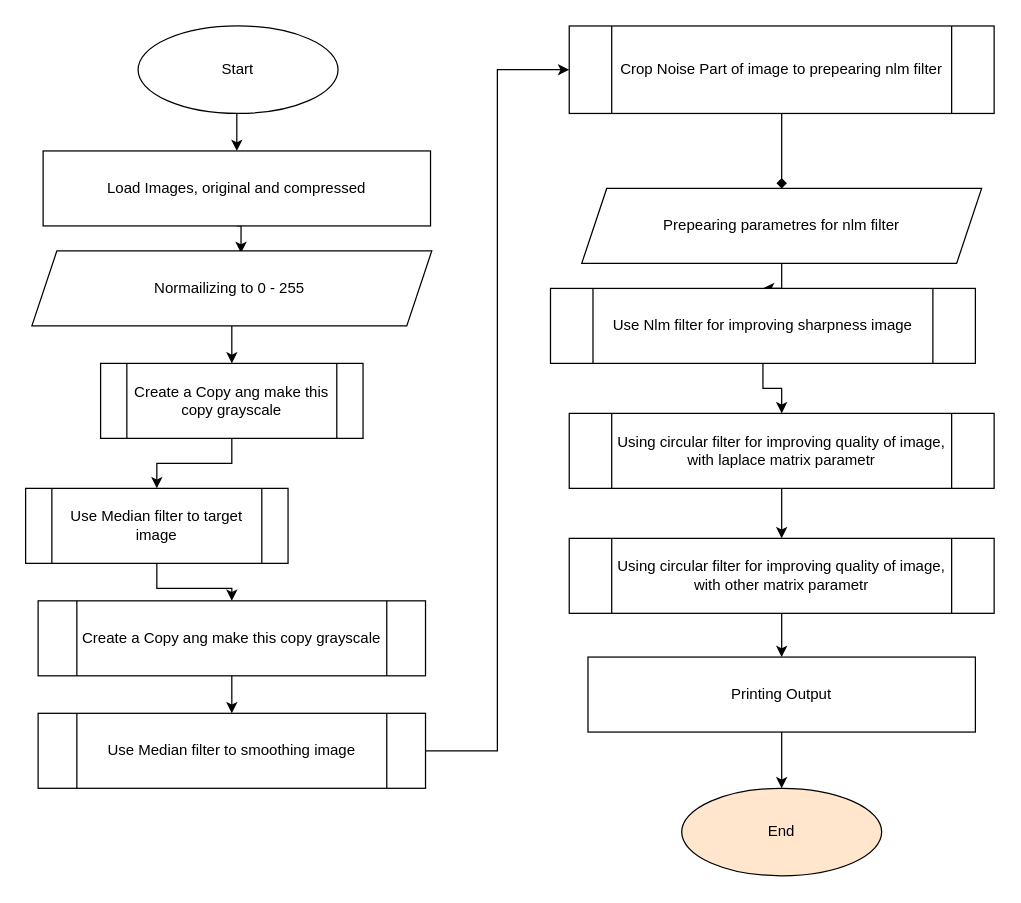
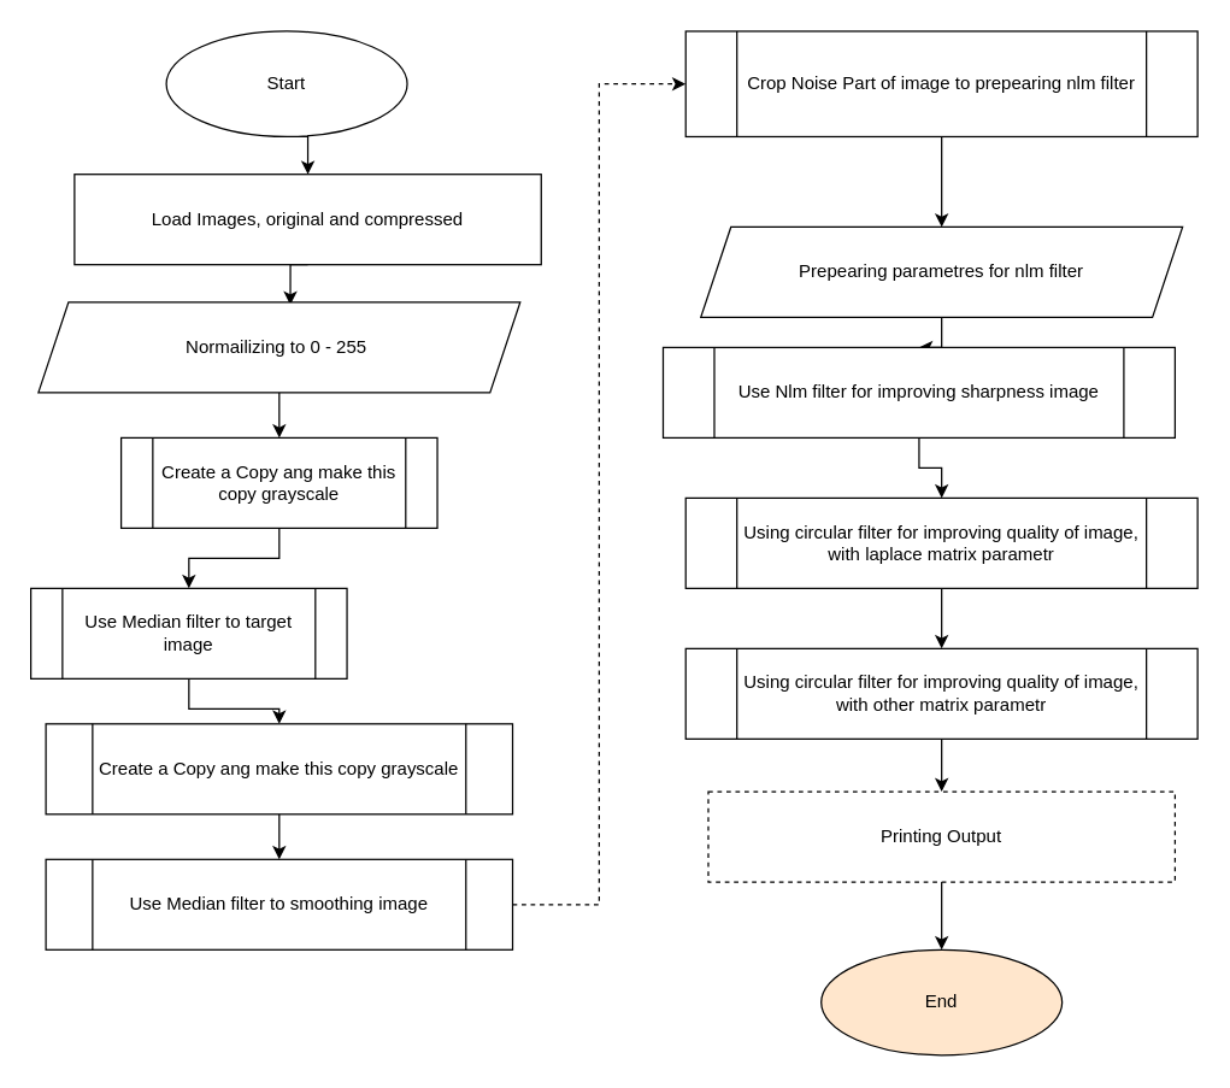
- <mxCell id="18" style="edgeStyle=orthogonalEdgeStyle;rounded=0;orthogonalLoop=1;jettySize=auto;html=1;endArrow=diamond;" edge="1" parent="1" source="19" target="21"><mxGeometry relative="1" as="geometry" /></mxCell>
+ <mxCell id="18" style="edgeStyle=orthogonalEdgeStyle;rounded=0;orthogonalLoop=1;jettySize=auto;html=1;" edge="1" parent="1" source="19" target="21"><mxGeometry relative="1" as="geometry" /></mxCell>
- <mxCell id="5" value="Load Images, original and compressed" style="rounded=0;whiteSpace=wrap;html=1;" vertex="1" parent="1"><mxGeometry x="34" y="120" width="310" height="60" as="geometry" /></mxCell>
+ <mxCell id="5" value="Load Images, original and compressed" style="rounded=0;whiteSpace=wrap;html=1;" vertex="1" parent="1"><mxGeometry x="49" y="115" width="310" height="60" as="geometry" /></mxCell>
- <mxCell id="16" style="edgeStyle=orthogonalEdgeStyle;rounded=0;orthogonalLoop=1;jettySize=auto;html=1;exitX=1;exitY=0.5;exitDx=0;exitDy=0;entryX=0;entryY=0.5;entryDx=0;entryDy=0;" edge="1" parent="1" source="17" target="19"><mxGeometry relative="1" as="geometry" /></mxCell>
+ <mxCell id="16" style="edgeStyle=orthogonalEdgeStyle;rounded=0;orthogonalLoop=1;jettySize=auto;html=1;exitX=1;exitY=0.5;exitDx=0;exitDy=0;entryX=0;entryY=0.5;entryDx=0;entryDy=0;dashed=1;" edge="1" parent="1" source="17" target="19"><mxGeometry relative="1" as="geometry" /></mxCell>
- <mxCell id="7" value="Printing Output" style="rounded=0;whiteSpace=wrap;html=1;" vertex="1" parent="1"><mxGeometry x="470" y="525" width="310" height="60" as="geometry" /></mxCell>
+ <mxCell id="7" value="Printing Output" style="rounded=0;whiteSpace=wrap;html=1;dashed=1;" vertex="1" parent="1"><mxGeometry x="470" y="525" width="310" height="60" as="geometry" /></mxCell>
